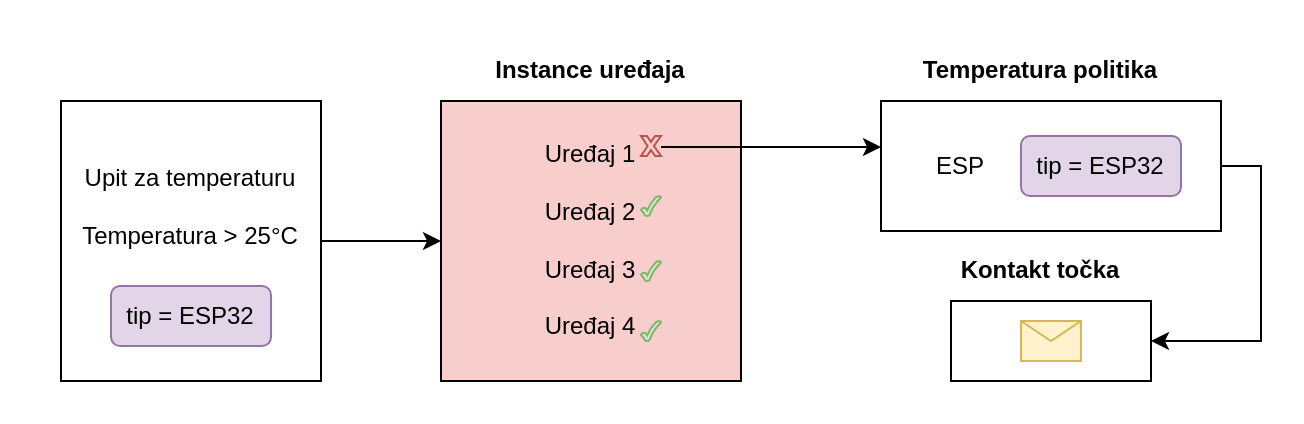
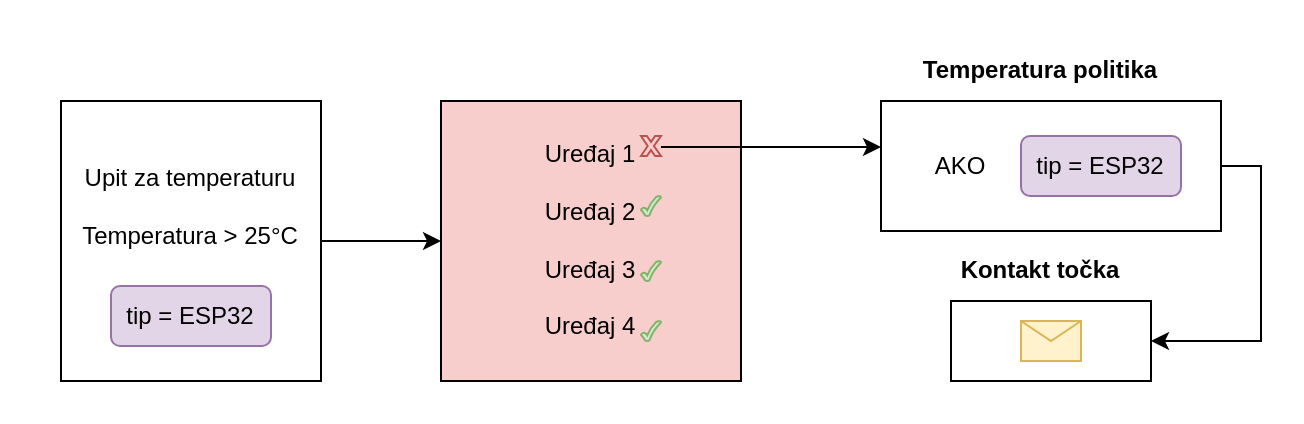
- <mxCell id="7" value="Instance uređaja" style="text;html=1;align=center;verticalAlign=middle;whiteSpace=wrap;rounded=0;fontStyle=1" vertex="1" parent="1"><mxGeometry x="210" y="20" width="170" height="30" as="geometry" /></mxCell>
- <mxCell id="11" value="ESP" style="text;html=1;align=center;verticalAlign=middle;whiteSpace=wrap;rounded=0;" vertex="1" parent="1"><mxGeometry x="450" y="67.5" width="60" height="30" as="geometry" /></mxCell>
+ <mxCell id="11" value="AKO" style="text;html=1;align=center;verticalAlign=middle;whiteSpace=wrap;rounded=0;" vertex="1" parent="1"><mxGeometry x="450" y="67.5" width="60" height="30" as="geometry" /></mxCell>
